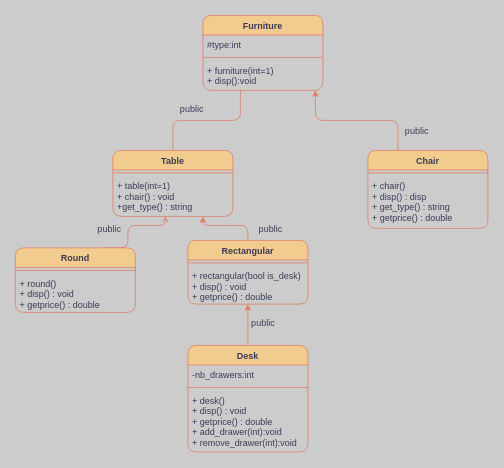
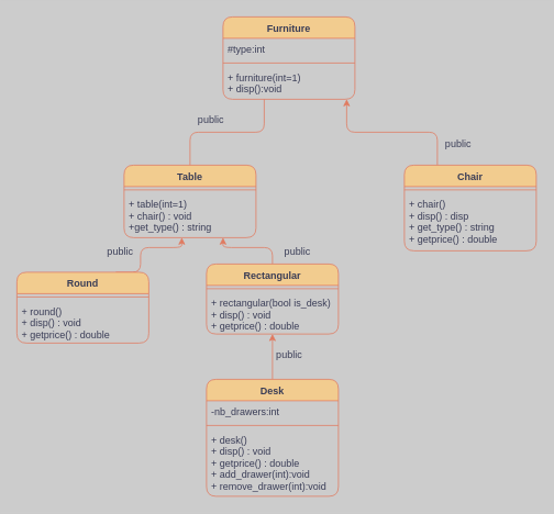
- <mxCell id="14" style="edgeStyle=orthogonalEdgeStyle;rounded=1;orthogonalLoop=1;jettySize=auto;html=1;exitX=0.75;exitY=0;exitDx=0;exitDy=0;labelBackgroundColor=none;strokeColor=#E07A5F;fontColor=default;endArrow=open;" edge="1" parent="1" source="15" target="7"><mxGeometry relative="1" as="geometry"><Array as="points"><mxPoint x="170" y="300" /><mxPoint x="220" y="300" /></Array></mxGeometry></mxCell>
+ <mxCell id="14" style="edgeStyle=orthogonalEdgeStyle;rounded=1;orthogonalLoop=1;jettySize=auto;html=1;exitX=0.75;exitY=0;exitDx=0;exitDy=0;labelBackgroundColor=none;strokeColor=#E07A5F;fontColor=default;" edge="1" parent="1" source="15" target="7"><mxGeometry relative="1" as="geometry"><Array as="points"><mxPoint x="170" y="300" /><mxPoint x="220" y="300" /></Array></mxGeometry></mxCell>
